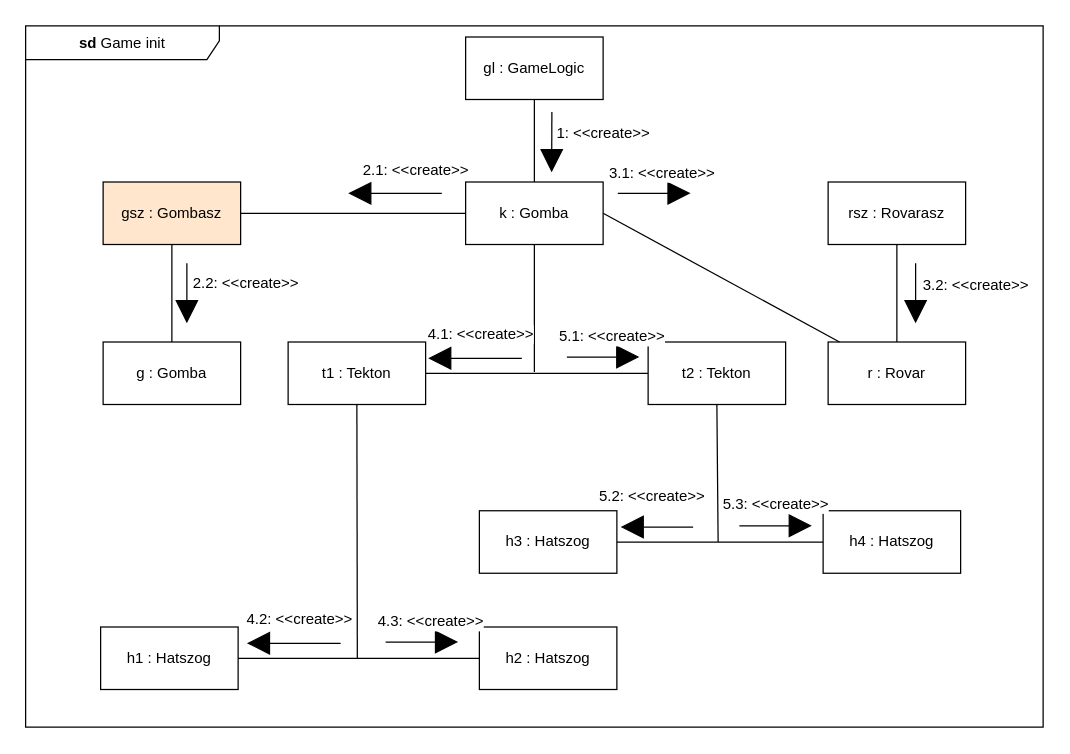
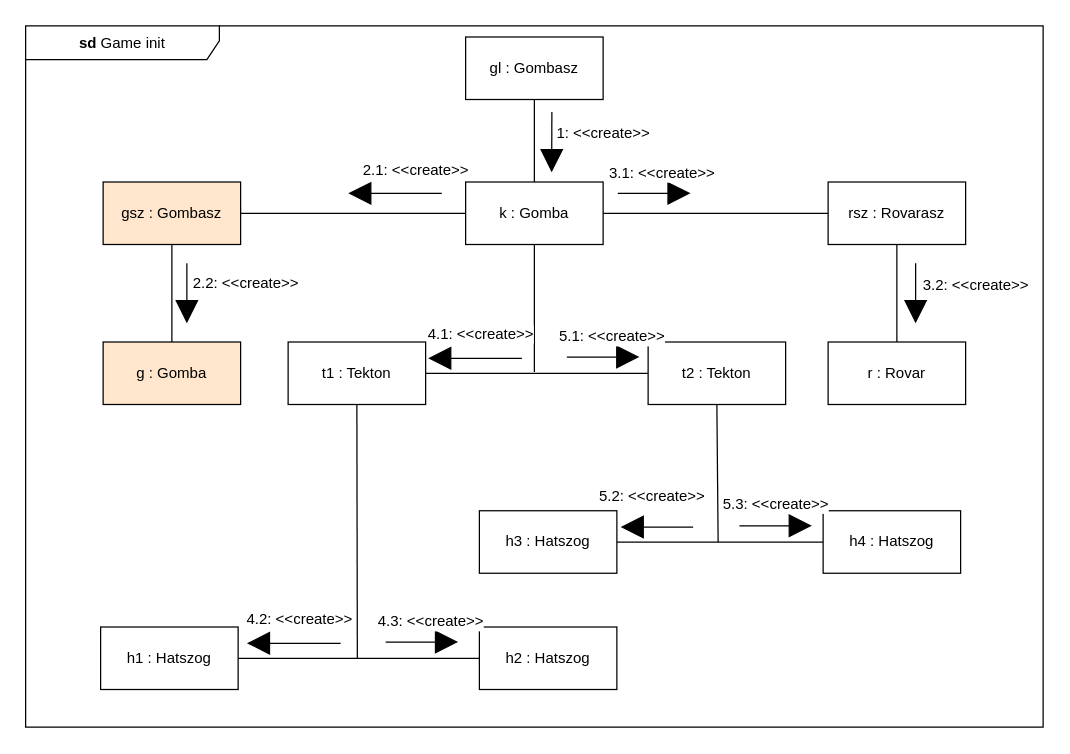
- <mxCell id="13" value="gl : GameLogic" style="html=1;whiteSpace=wrap;" vertex="1" parent="1"><mxGeometry x="372" y="29" width="110" height="50" as="geometry" /></mxCell>
+ <mxCell id="13" value="gl : Gombasz" style="html=1;whiteSpace=wrap;" vertex="1" parent="1"><mxGeometry x="372" y="29" width="110" height="50" as="geometry" /></mxCell>
- <mxCell id="17" value="" style="endArrow=none;html=1;rounded=0;fontSize=12;startSize=8;endSize=8;curved=1;exitX=1;exitY=0.5;exitDx=0;exitDy=0;" edge="1" parent="1" source="6" target="14"><mxGeometry width="50" height="50" relative="1" as="geometry"><mxPoint x="443" y="263" as="sourcePoint" /><mxPoint x="493" y="213" as="targetPoint" /></mxGeometry></mxCell>
+ <mxCell id="17" value="" style="endArrow=none;html=1;rounded=0;fontSize=12;startSize=8;endSize=8;curved=1;entryX=0;entryY=0.5;entryDx=0;entryDy=0;exitX=1;exitY=0.5;exitDx=0;exitDy=0;" edge="1" parent="1" source="6" target="7"><mxGeometry width="50" height="50" relative="1" as="geometry"><mxPoint x="443" y="263" as="sourcePoint" /><mxPoint x="493" y="213" as="targetPoint" /></mxGeometry></mxCell>
- <mxCell id="9" value="g : Gomba" style="html=1;whiteSpace=wrap;" vertex="1" parent="1"><mxGeometry x="82" y="273" width="110" height="50" as="geometry" /></mxCell>
+ <mxCell id="9" value="g : Gomba" style="html=1;whiteSpace=wrap;fillColor=#ffe6cc;" vertex="1" parent="1"><mxGeometry x="82" y="273" width="110" height="50" as="geometry" /></mxCell>
